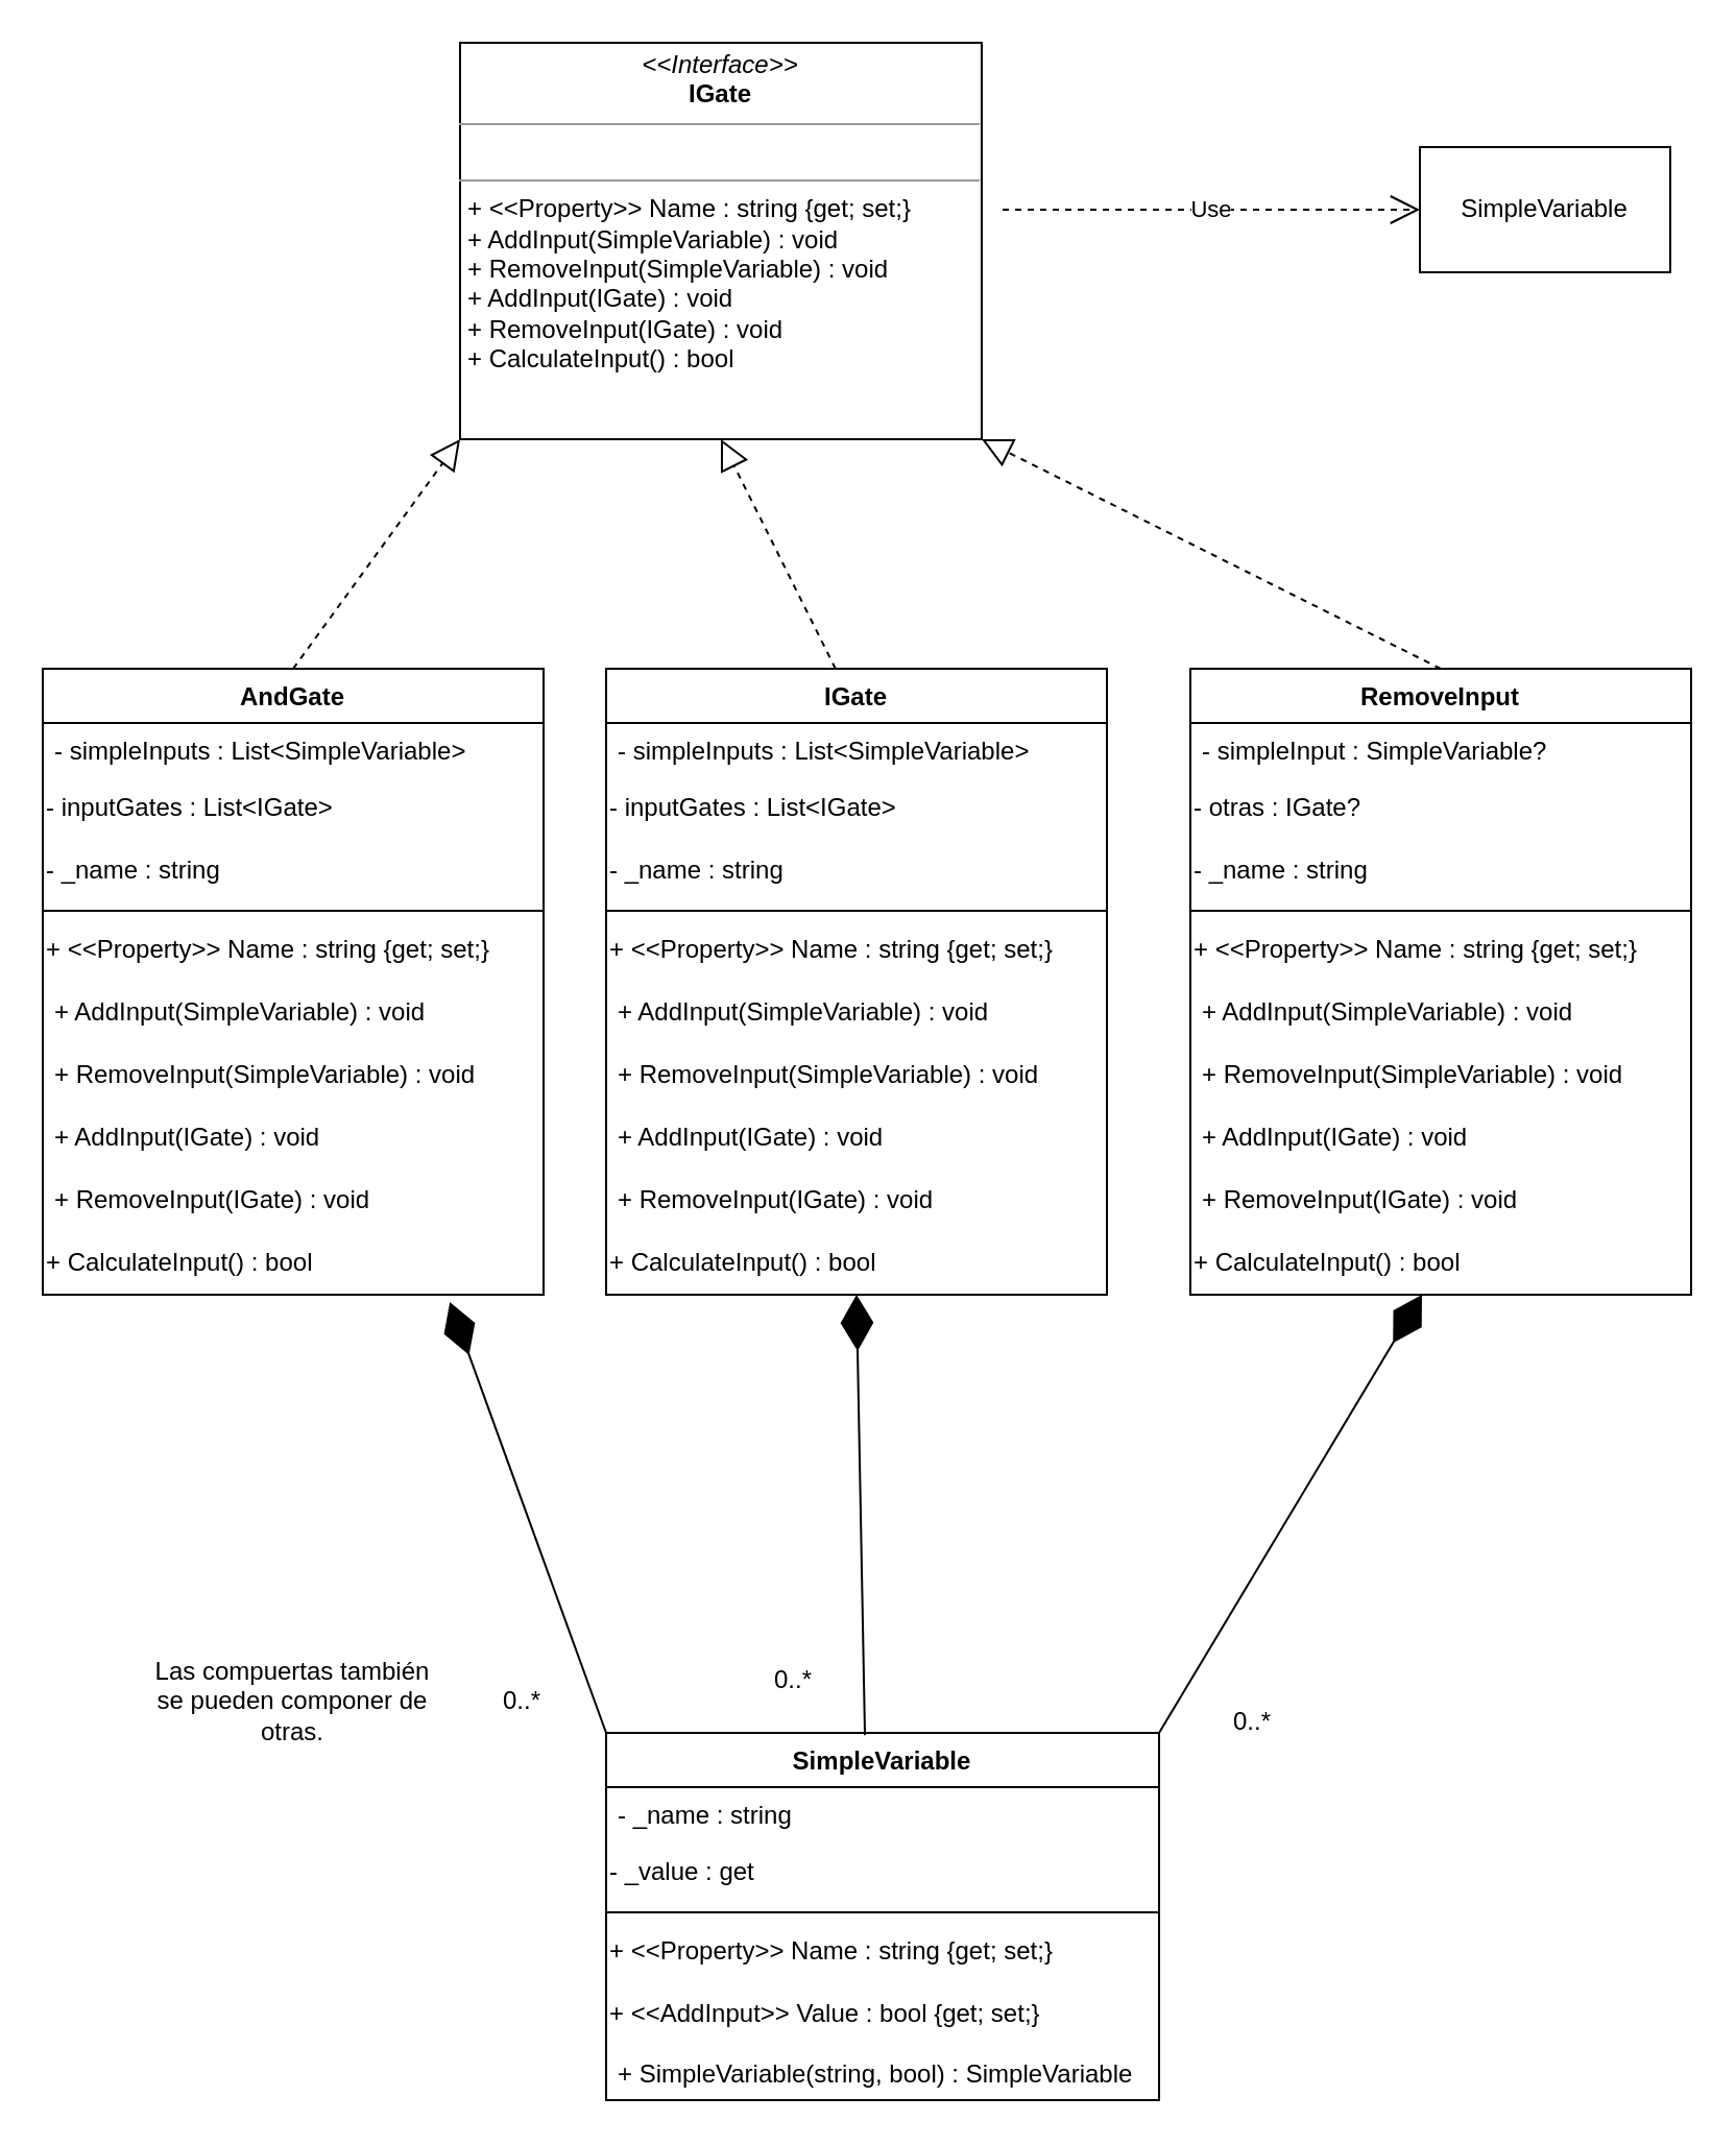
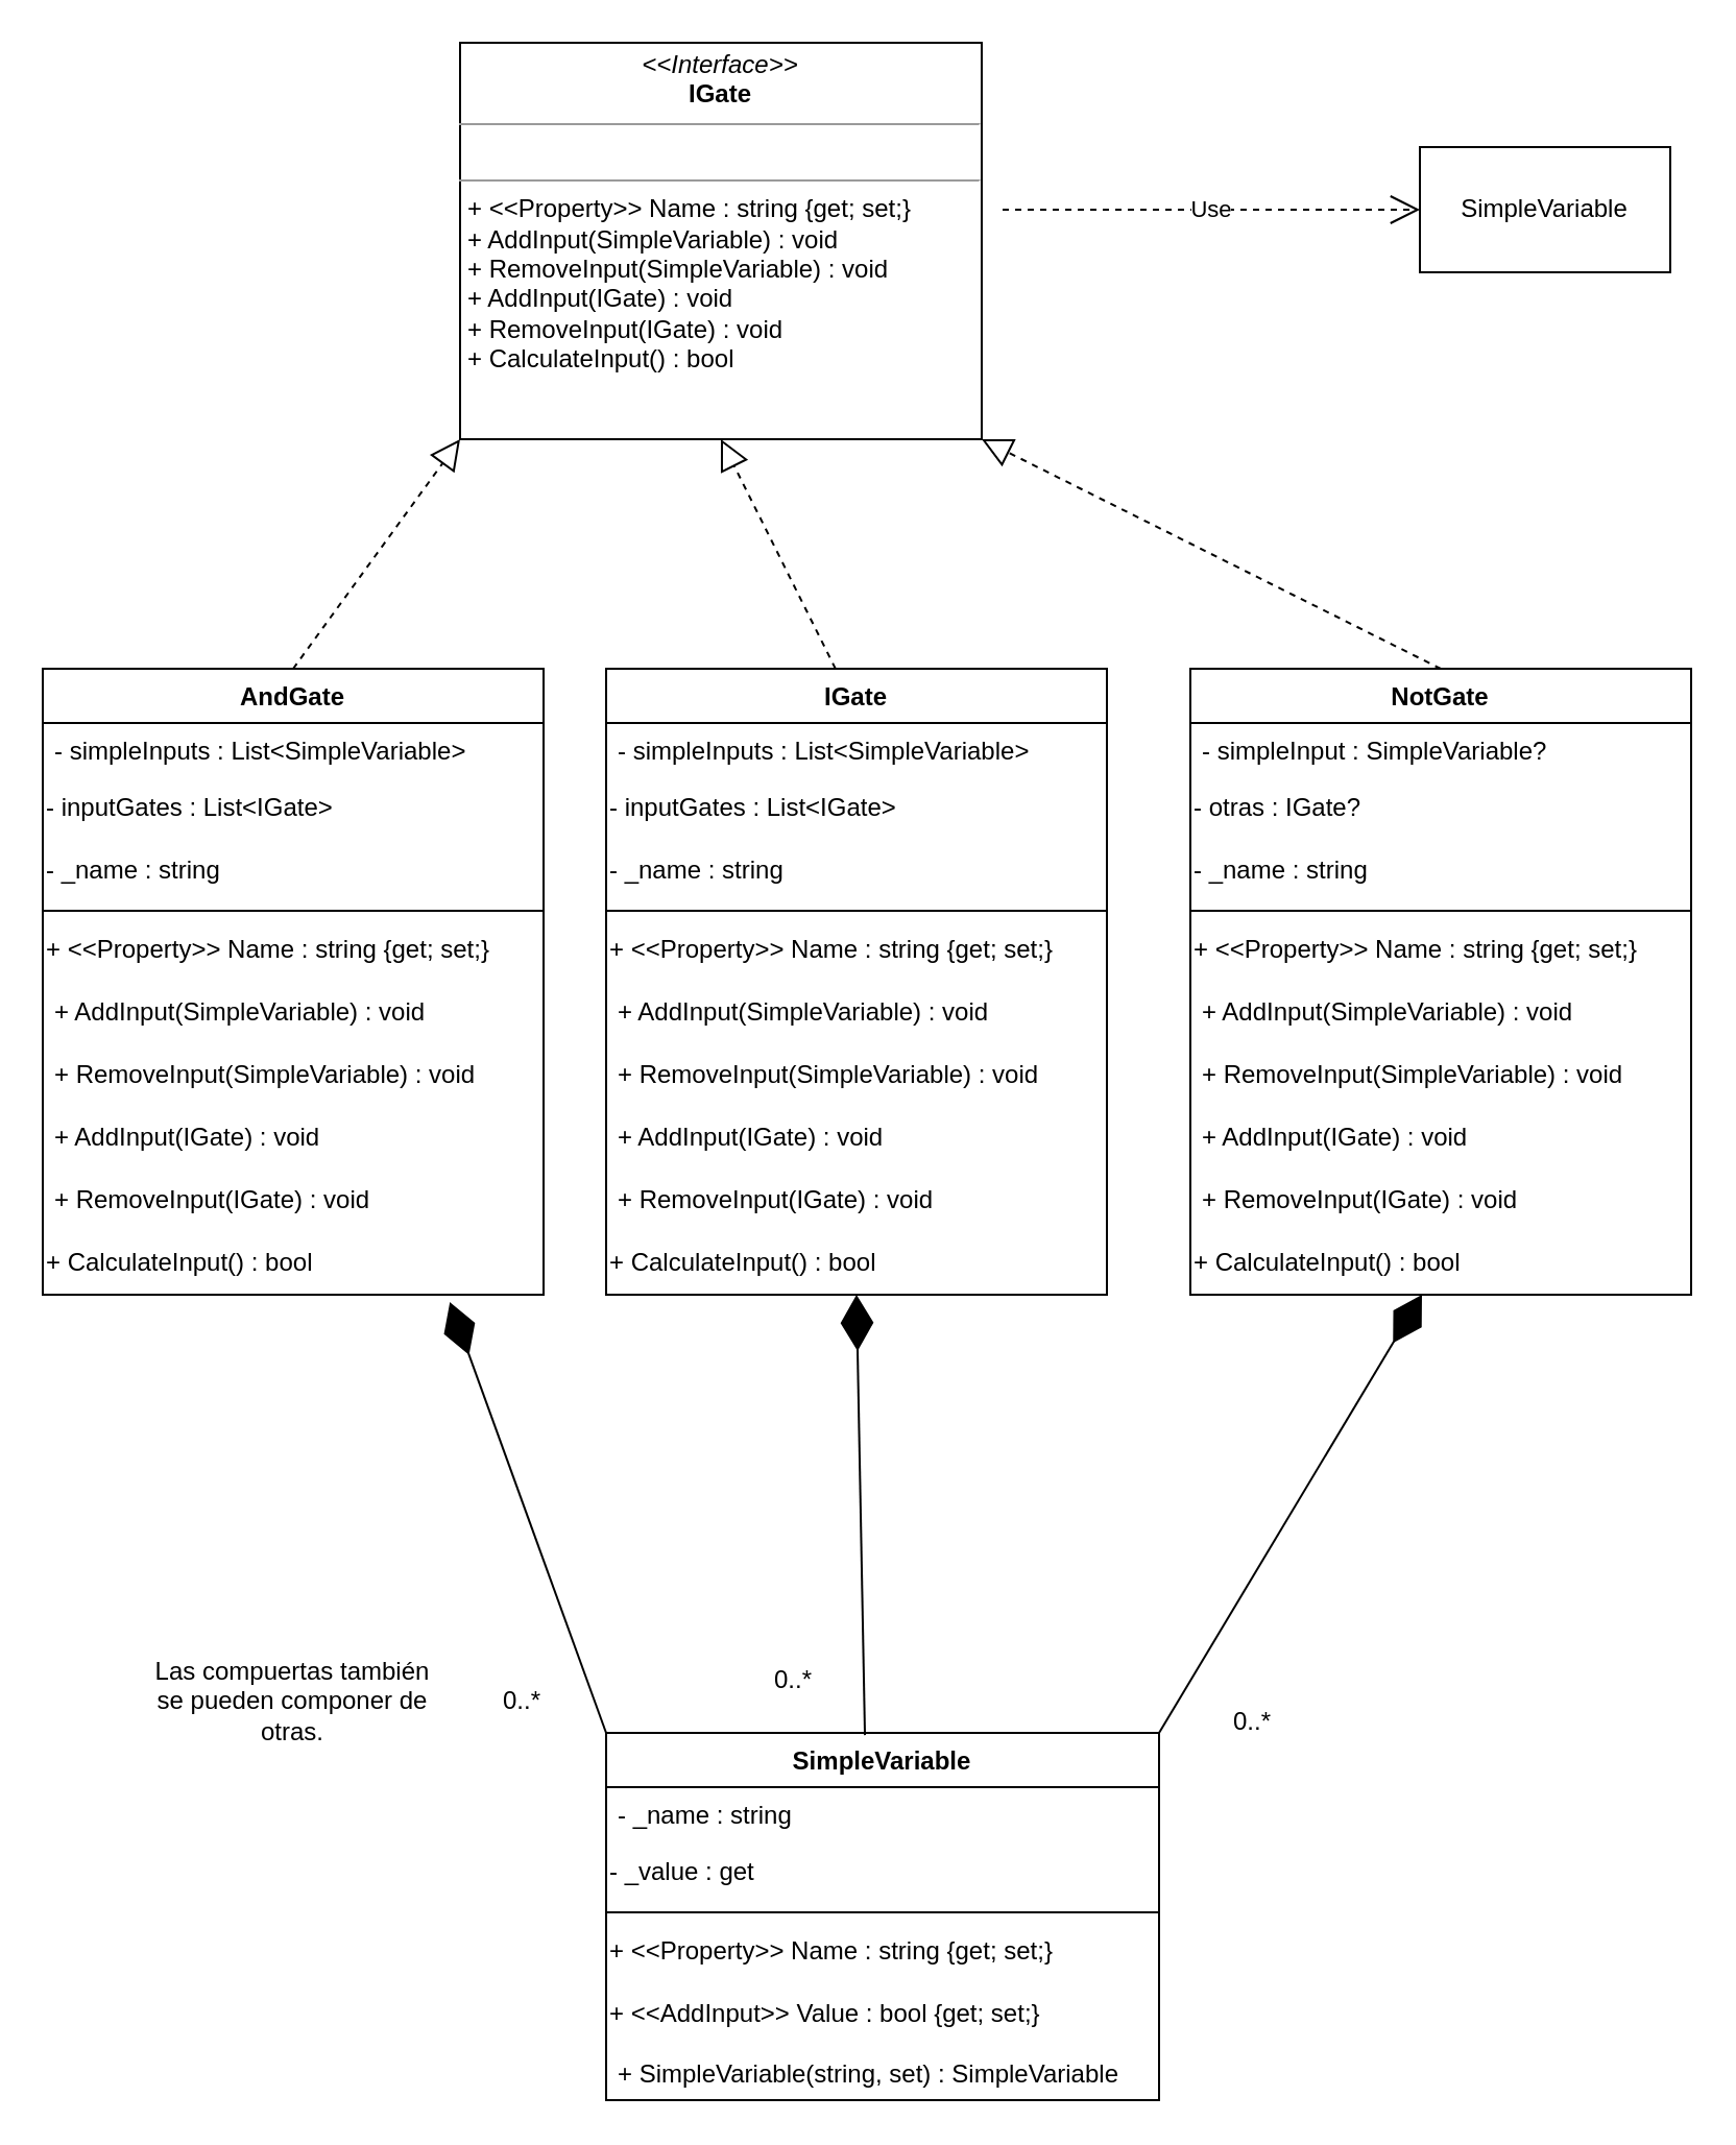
- <mxCell id="32" value="RemoveInput" style="swimlane;fontStyle=1;align=center;verticalAlign=top;childLayout=stackLayout;horizontal=1;startSize=26;horizontalStack=0;resizeParent=1;resizeParentMax=0;resizeLast=0;collapsible=1;marginBottom=0;" parent="1" vertex="1"><mxGeometry x="570" y="320" width="240" height="300" as="geometry" /></mxCell>
+ <mxCell id="32" value="NotGate" style="swimlane;fontStyle=1;align=center;verticalAlign=top;childLayout=stackLayout;horizontal=1;startSize=26;horizontalStack=0;resizeParent=1;resizeParentMax=0;resizeLast=0;collapsible=1;marginBottom=0;" parent="1" vertex="1"><mxGeometry x="570" y="320" width="240" height="300" as="geometry" /></mxCell>
- <mxCell id="9" value="+ SimpleVariable(string, bool) : SimpleVariable" style="text;strokeColor=none;fillColor=none;align=left;verticalAlign=top;spacingLeft=4;spacingRight=4;overflow=hidden;rotatable=0;points=[[0,0.5],[1,0.5]];portConstraint=eastwest;" parent="3" vertex="1"><mxGeometry y="150" width="265" height="26" as="geometry" /></mxCell>
+ <mxCell id="9" value="+ SimpleVariable(string, set) : SimpleVariable" style="text;strokeColor=none;fillColor=none;align=left;verticalAlign=top;spacingLeft=4;spacingRight=4;overflow=hidden;rotatable=0;points=[[0,0.5],[1,0.5]];portConstraint=eastwest;" parent="3" vertex="1"><mxGeometry y="150" width="265" height="26" as="geometry" /></mxCell>
